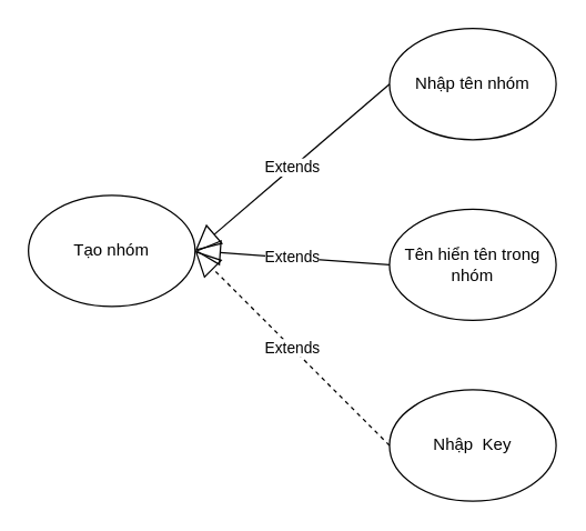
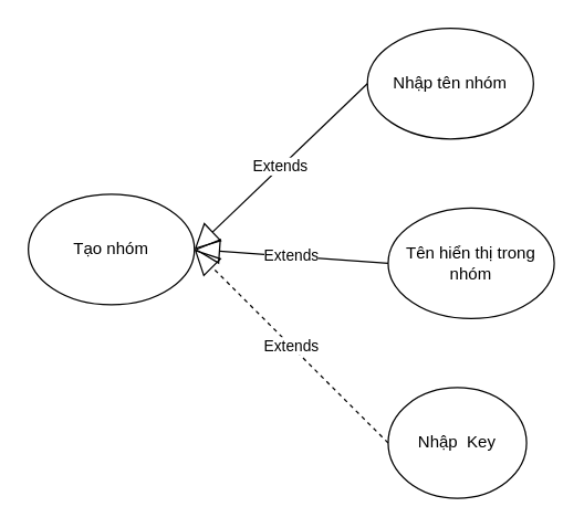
- <mxCell id="3" value="Nhập tên nhóm" style="ellipse;whiteSpace=wrap;html=1;" vertex="1" parent="1"><mxGeometry x="280" y="20" width="120" height="80" as="geometry" /></mxCell>
+ <mxCell id="3" value="Nhập tên nhóm" style="ellipse;whiteSpace=wrap;html=1;" vertex="1" parent="1"><mxGeometry x="265" y="20" width="120" height="80" as="geometry" /></mxCell>
- <mxCell id="4" value="Tên hiển tên trong nhóm" style="ellipse;whiteSpace=wrap;html=1;" vertex="1" parent="1"><mxGeometry x="280" y="150" width="120" height="80" as="geometry" /></mxCell>
+ <mxCell id="4" value="Tên hiển thị trong nhóm" style="ellipse;whiteSpace=wrap;html=1;" vertex="1" parent="1"><mxGeometry x="280" y="150" width="120" height="80" as="geometry" /></mxCell>
- <mxCell id="5" value="Nhập&amp;nbsp; Key" style="ellipse;whiteSpace=wrap;html=1;" vertex="1" parent="1"><mxGeometry x="280" y="280" width="120" height="80" as="geometry" /></mxCell>
+ <mxCell id="5" value="Nhập&amp;nbsp; Key" style="ellipse;whiteSpace=wrap;html=1;" vertex="1" parent="1"><mxGeometry x="280" y="280" width="100" height="80" as="geometry" /></mxCell>
